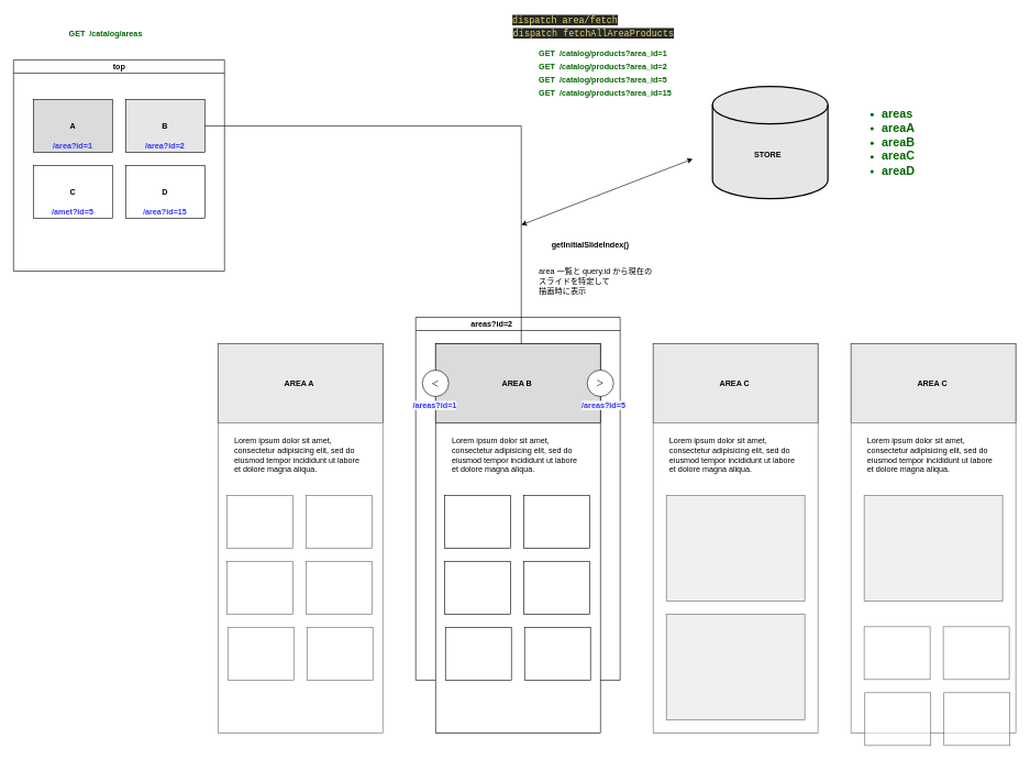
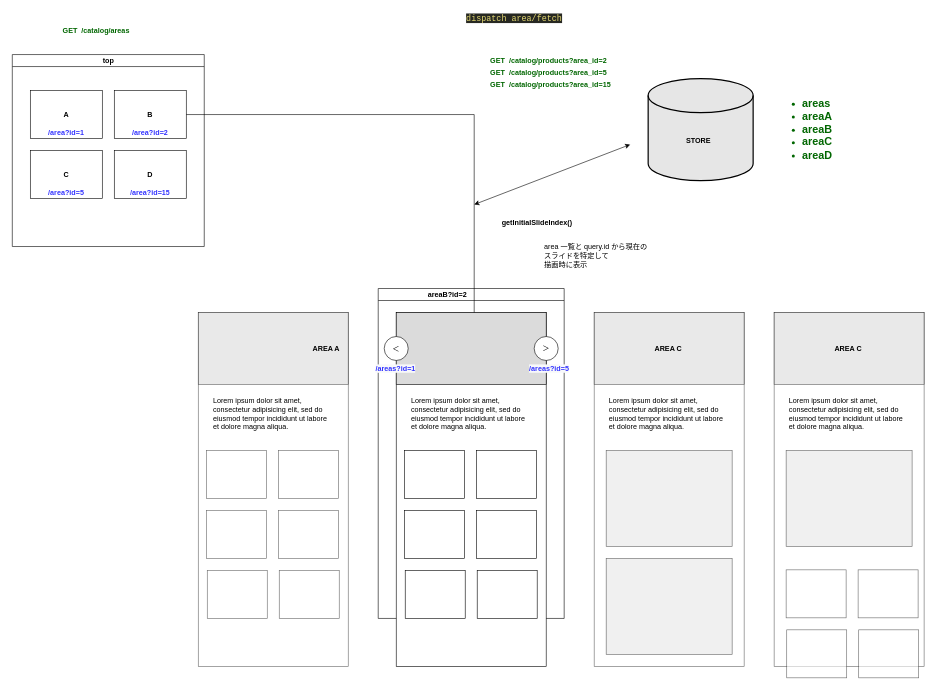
- <mxCell id="61" value="&lt;span style=&quot;color: rgb(230 , 219 , 116) ; background-color: rgb(39 , 40 , 34) ; font-family: &amp;#34;menlo&amp;#34; , &amp;#34;monaco&amp;#34; , &amp;#34;courier new&amp;#34; , monospace ; font-size: 14px&quot;&gt;dispatch fetchAllAreaProducts&lt;/span&gt;" style="text;html=1;strokeColor=none;fillColor=none;align=center;verticalAlign=middle;whiteSpace=wrap;rounded=0;fontColor=#006600;" vertex="1" parent="1"><mxGeometry x="765" y="40" width="270" height="20" as="geometry" /></mxCell>
- <mxCell id="28" value="&lt;b&gt;GET&amp;nbsp; /catalog/products?area_id=1&lt;/b&gt;" style="text;html=1;strokeColor=none;fillColor=none;align=left;verticalAlign=middle;whiteSpace=wrap;rounded=0;fontColor=#006600;" vertex="1" parent="1"><mxGeometry x="815" y="70" width="270" height="20" as="geometry" /></mxCell>
- <mxCell id="3" value="&lt;b&gt;A&lt;/b&gt;" style="whiteSpace=wrap;html=1;treeFolding=1;treeMoving=1;newEdgeStyle={&quot;edgeStyle&quot;:&quot;elbowEdgeStyle&quot;,&quot;startArrow&quot;:&quot;none&quot;,&quot;endArrow&quot;:&quot;none&quot;};fillColor=#dbdbdb;" vertex="1" parent="2"><mxGeometry x="30" y="60" width="120" height="80" as="geometry" /></mxCell>
+ <mxCell id="3" value="&lt;b&gt;A&lt;/b&gt;" style="whiteSpace=wrap;html=1;treeFolding=1;treeMoving=1;newEdgeStyle={&quot;edgeStyle&quot;:&quot;elbowEdgeStyle&quot;,&quot;startArrow&quot;:&quot;none&quot;,&quot;endArrow&quot;:&quot;none&quot;};" vertex="1" parent="2"><mxGeometry x="30" y="60" width="120" height="80" as="geometry" /></mxCell>
- <mxCell id="4" value="&lt;b&gt;B&lt;/b&gt;" style="whiteSpace=wrap;html=1;treeFolding=1;treeMoving=1;newEdgeStyle={&quot;edgeStyle&quot;:&quot;elbowEdgeStyle&quot;,&quot;startArrow&quot;:&quot;none&quot;,&quot;endArrow&quot;:&quot;none&quot;};fillColor=#e6e6e6;" vertex="1" parent="2"><mxGeometry x="170" y="60" width="120" height="80" as="geometry" /></mxCell>
+ <mxCell id="4" value="&lt;b&gt;B&lt;/b&gt;" style="whiteSpace=wrap;html=1;treeFolding=1;treeMoving=1;newEdgeStyle={&quot;edgeStyle&quot;:&quot;elbowEdgeStyle&quot;,&quot;startArrow&quot;:&quot;none&quot;,&quot;endArrow&quot;:&quot;none&quot;};" vertex="1" parent="2"><mxGeometry x="170" y="60" width="120" height="80" as="geometry" /></mxCell>
- <mxCell id="9" value="/amet?id=5" style="text;html=1;strokeColor=none;fillColor=none;align=center;verticalAlign=middle;whiteSpace=wrap;overflow=hidden;fontStyle=1;fontColor=#3333FF;" vertex="1" parent="2"><mxGeometry x="10" y="220" width="160" height="20" as="geometry" /></mxCell>
+ <mxCell id="9" value="/area?id=5" style="text;html=1;strokeColor=none;fillColor=none;align=center;verticalAlign=middle;whiteSpace=wrap;overflow=hidden;fontStyle=1;fontColor=#3333FF;" vertex="1" parent="2"><mxGeometry x="10" y="220" width="160" height="20" as="geometry" /></mxCell>
- <mxCell id="66" value="&lt;font&gt;area 一覧と query.id から現在の スライドを特定して&lt;br&gt;描画時に表示&lt;/font&gt;" style="text;html=1;strokeColor=none;fillColor=none;align=left;verticalAlign=middle;whiteSpace=wrap;overflow=hidden;opacity=10;" vertex="1" parent="1"><mxGeometry x="815" y="400" width="185" height="50" as="geometry" /></mxCell>
+ <mxCell id="66" value="&lt;font&gt;area 一覧と query.id から現在の スライドを特定して&lt;br&gt;描画時に表示&lt;/font&gt;" style="text;html=1;strokeColor=none;fillColor=none;align=left;verticalAlign=middle;whiteSpace=wrap;overflow=hidden;opacity=10;" vertex="1" parent="1"><mxGeometry x="905" y="400" width="185" height="50" as="geometry" /></mxCell>
- <mxCell id="11" value="areas?id=2&amp;nbsp; &amp;nbsp; &amp;nbsp; &amp;nbsp; &amp;nbsp; &amp;nbsp; &amp;nbsp; &amp;nbsp; &amp;nbsp; &amp;nbsp; &amp;nbsp; &amp;nbsp;&amp;nbsp;" style="swimlane;html=1;startSize=20;horizontal=1;containerType=tree;" vertex="1" parent="1"><mxGeometry x="630" y="480" width="310" height="550" as="geometry" /></mxCell>
+ <mxCell id="11" value="areaB?id=2&amp;nbsp; &amp;nbsp; &amp;nbsp; &amp;nbsp; &amp;nbsp; &amp;nbsp; &amp;nbsp; &amp;nbsp; &amp;nbsp; &amp;nbsp; &amp;nbsp; &amp;nbsp;&amp;nbsp;" style="swimlane;html=1;startSize=20;horizontal=1;containerType=tree;" vertex="1" parent="1"><mxGeometry x="630" y="480" width="310" height="550" as="geometry" /></mxCell>
- <mxCell id="37" value="AREA A" style="text;strokeColor=none;fillColor=none;align=left;verticalAlign=top;spacingLeft=4;spacingRight=4;overflow=hidden;rotatable=0;points=[[0,0.5],[1,0.5]];portConstraint=eastwest;fontStyle=1;opacity=60;" vertex="1" parent="1"><mxGeometry x="425" y="567" width="60" height="26" as="geometry" /></mxCell>
+ <mxCell id="37" value="AREA A" style="text;strokeColor=none;fillColor=none;align=left;verticalAlign=top;spacingLeft=4;spacingRight=4;overflow=hidden;rotatable=0;points=[[0,0.5],[1,0.5]];portConstraint=eastwest;fontStyle=1;opacity=60;" vertex="1" parent="1"><mxGeometry x="515" y="567" width="60" height="26" as="geometry" /></mxCell>
- <mxCell id="19" value="AREA B" style="text;strokeColor=none;fillColor=none;align=left;verticalAlign=top;spacingLeft=4;spacingRight=4;overflow=hidden;rotatable=0;points=[[0,0.5],[1,0.5]];portConstraint=eastwest;fontStyle=1" vertex="1" parent="11"><mxGeometry x="125" y="87" width="60" height="26" as="geometry" /></mxCell>
